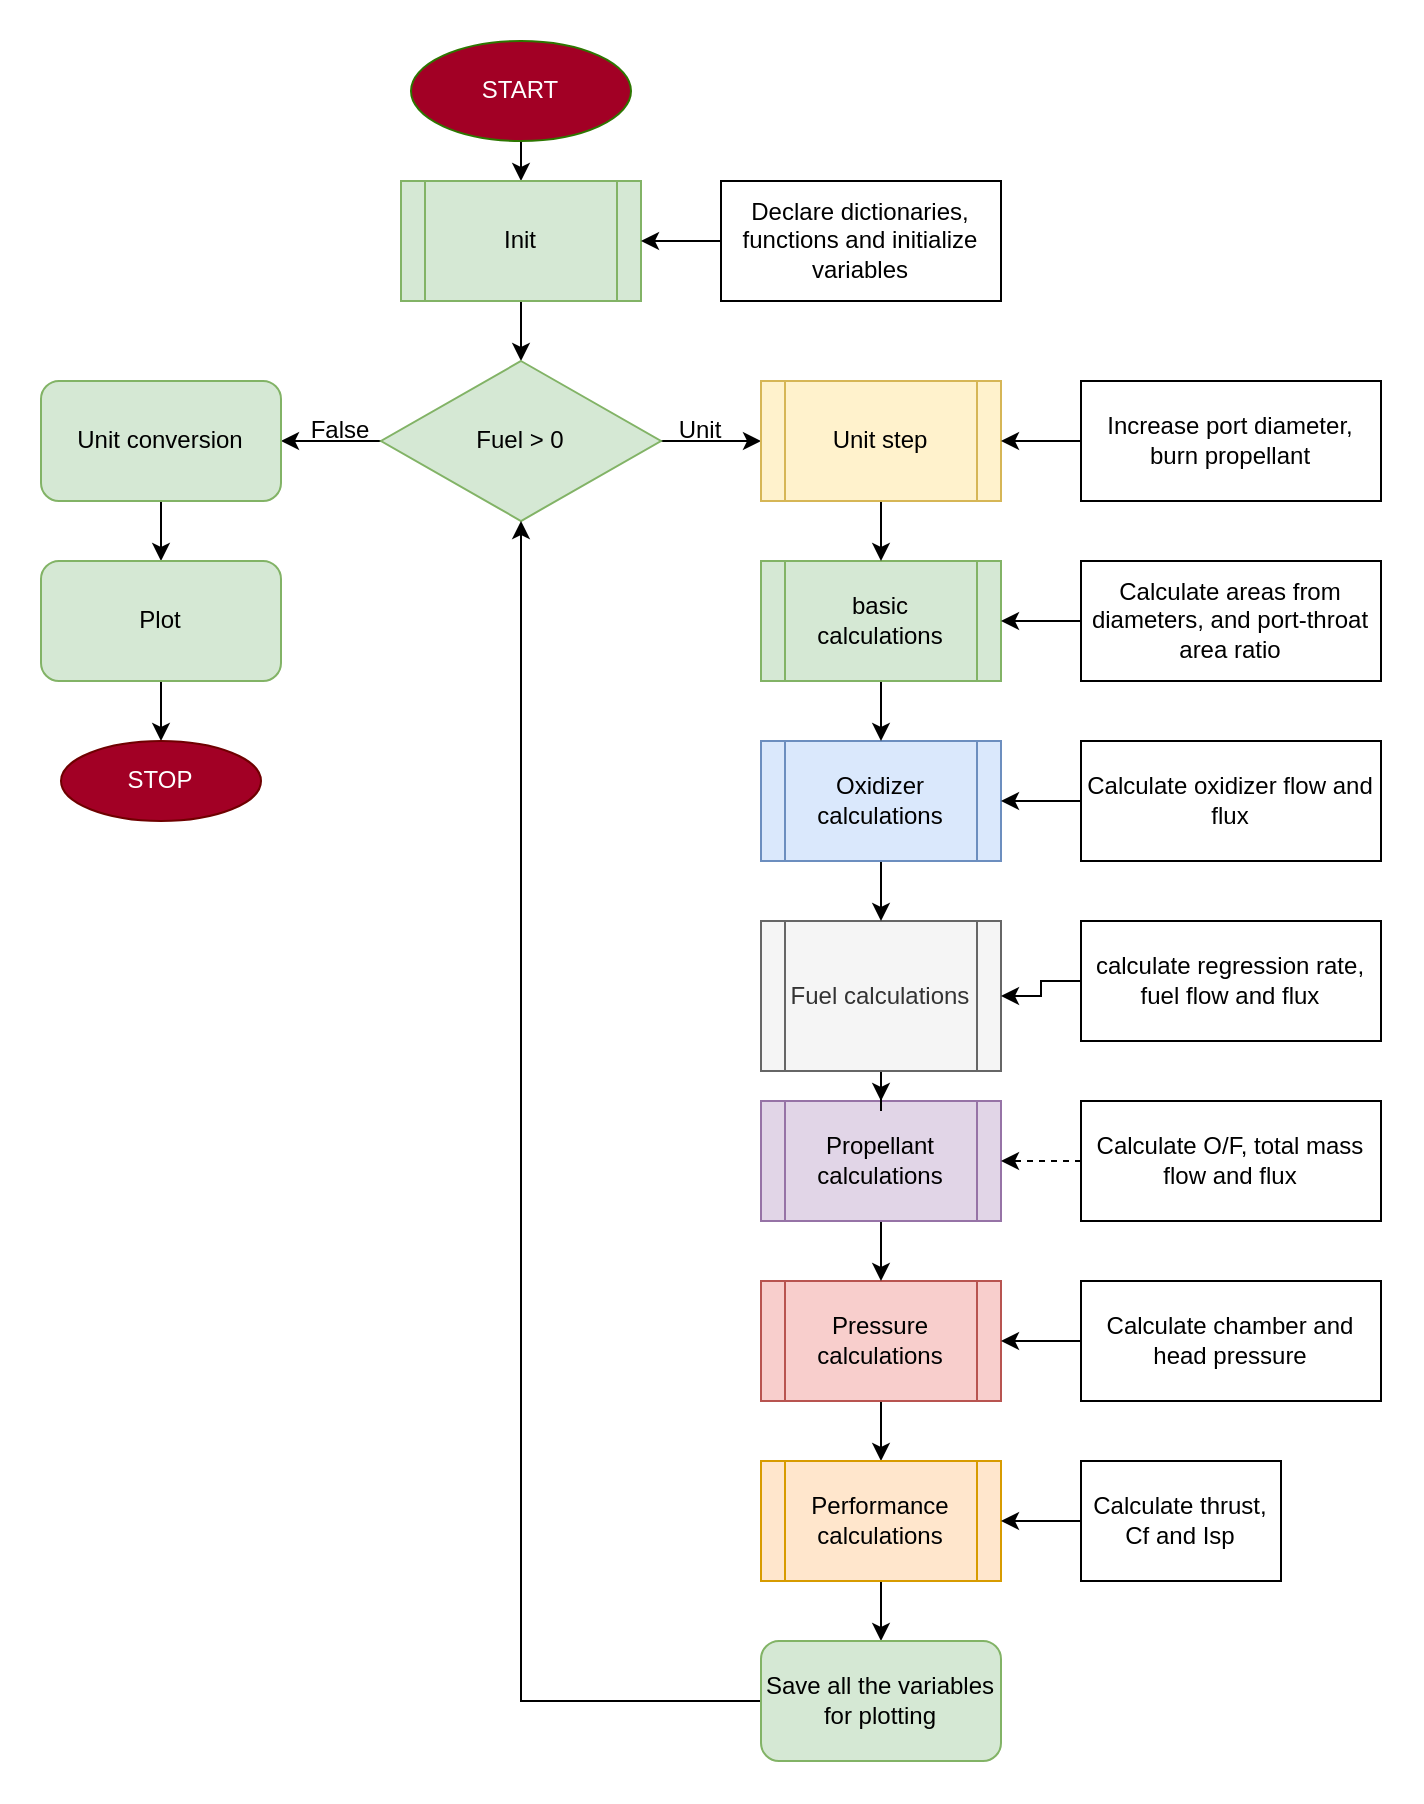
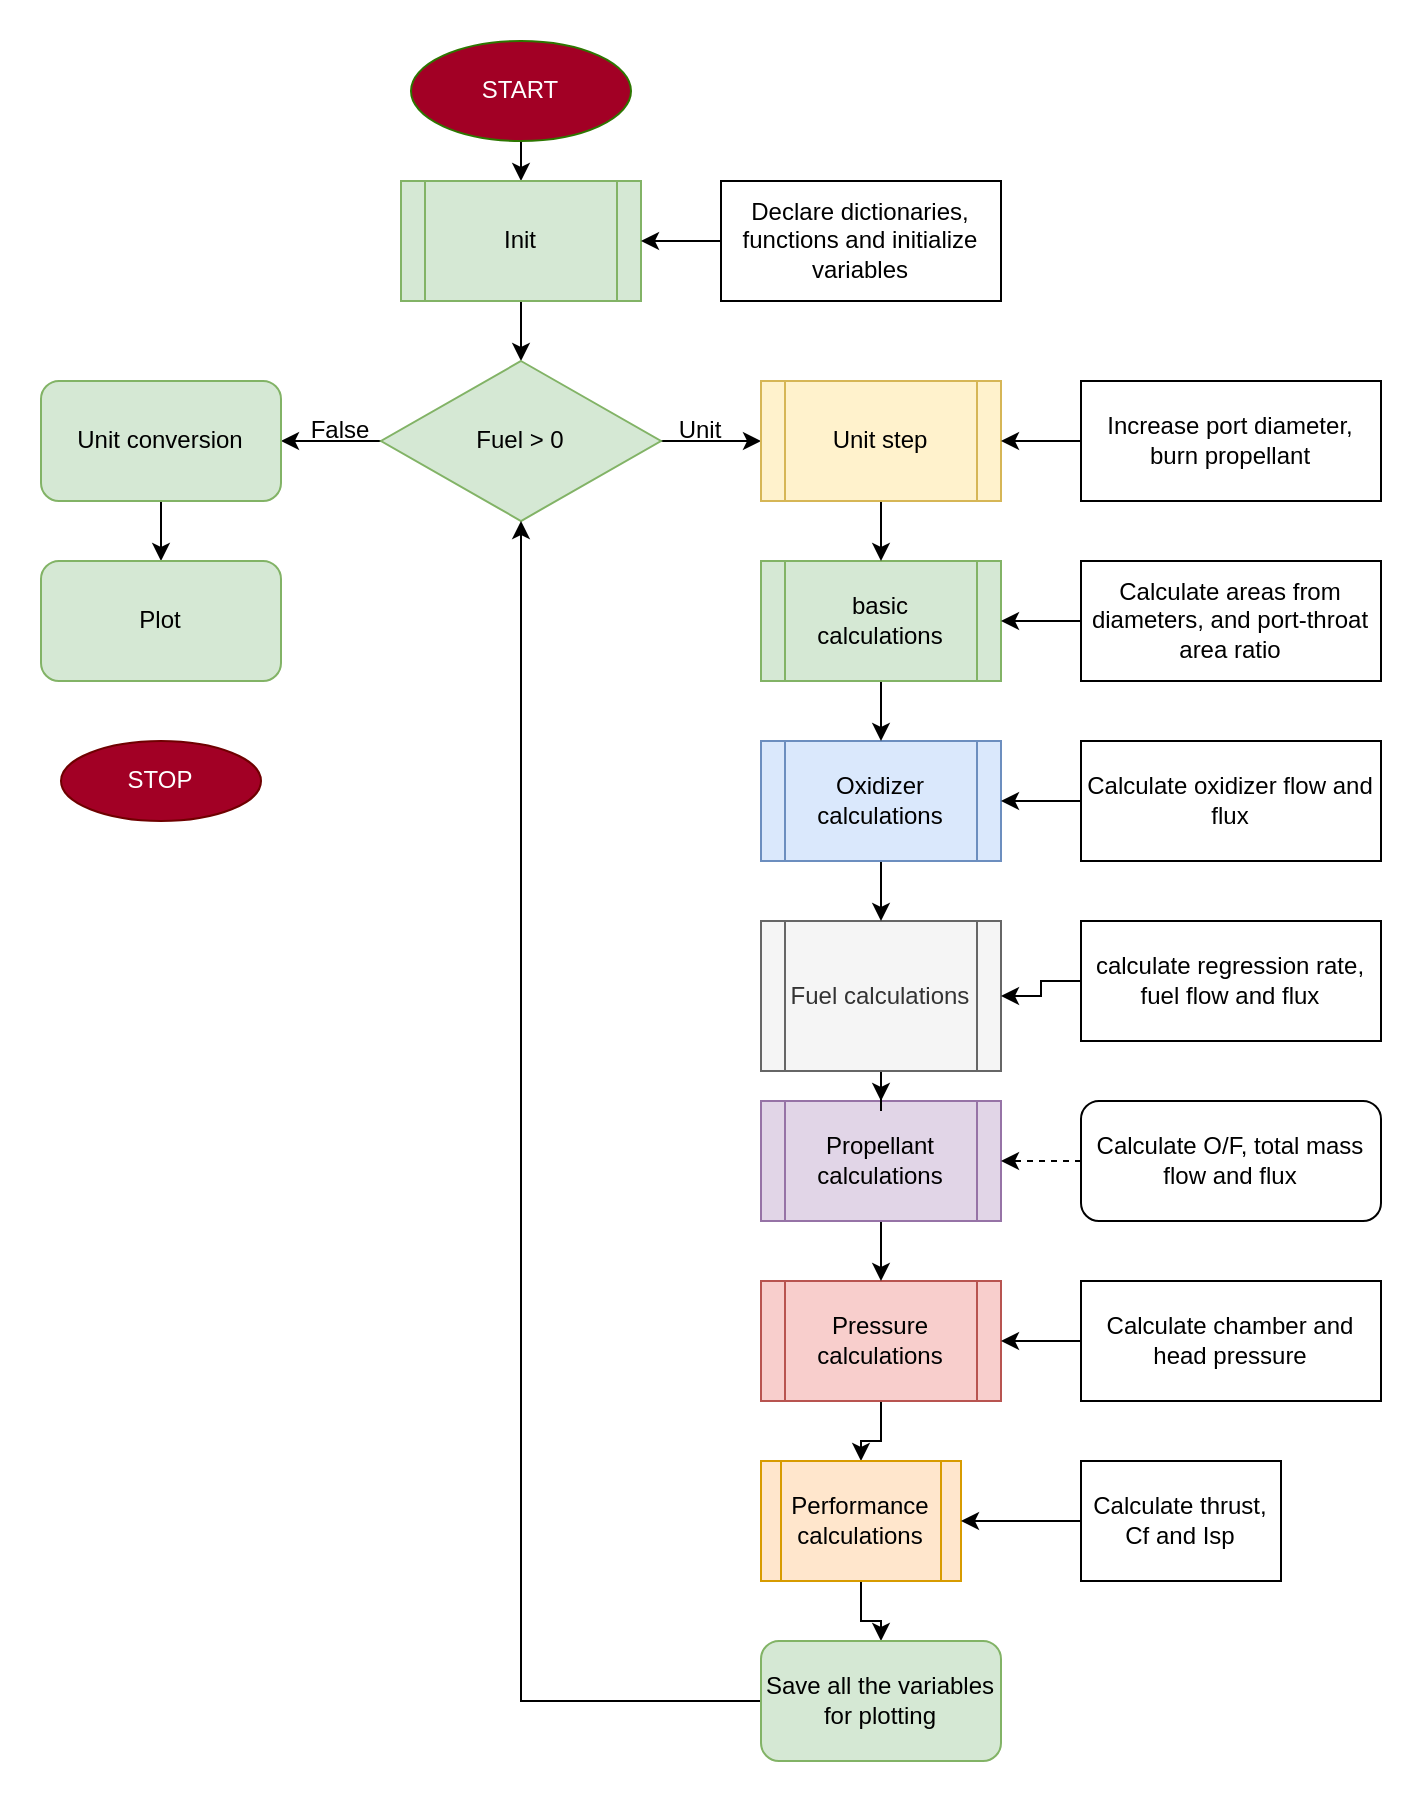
- <mxCell id="27" style="edgeStyle=orthogonalEdgeStyle;rounded=0;orthogonalLoop=1;jettySize=auto;html=1;" parent="1" source="28" target="29" edge="1"><mxGeometry relative="1" as="geometry" /></mxCell>
- <mxCell id="41" value="Calculate O/F, total mass flow and flux" style="rounded=0;whiteSpace=wrap;html=1;" vertex="1" parent="1"><mxGeometry x="540" y="550" width="150" height="60" as="geometry" /></mxCell>
+ <mxCell id="41" value="Calculate O/F, total mass flow and flux" style="whiteSpace=wrap;html=1;rounded=1;" vertex="1" parent="1"><mxGeometry x="540" y="550" width="150" height="60" as="geometry" /></mxCell>
- <mxCell id="22" value="Performance calculations" style="shape=process;whiteSpace=wrap;html=1;backgroundOutline=1;fillColor=#ffe6cc;strokeColor=#d79b00;" parent="1" vertex="1"><mxGeometry x="380" y="730" width="120" height="60" as="geometry" /></mxCell>
+ <mxCell id="22" value="Performance calculations" style="shape=process;whiteSpace=wrap;html=1;backgroundOutline=1;fillColor=#ffe6cc;strokeColor=#d79b00;" parent="1" vertex="1"><mxGeometry x="380" y="730" width="100" height="60" as="geometry" /></mxCell>
